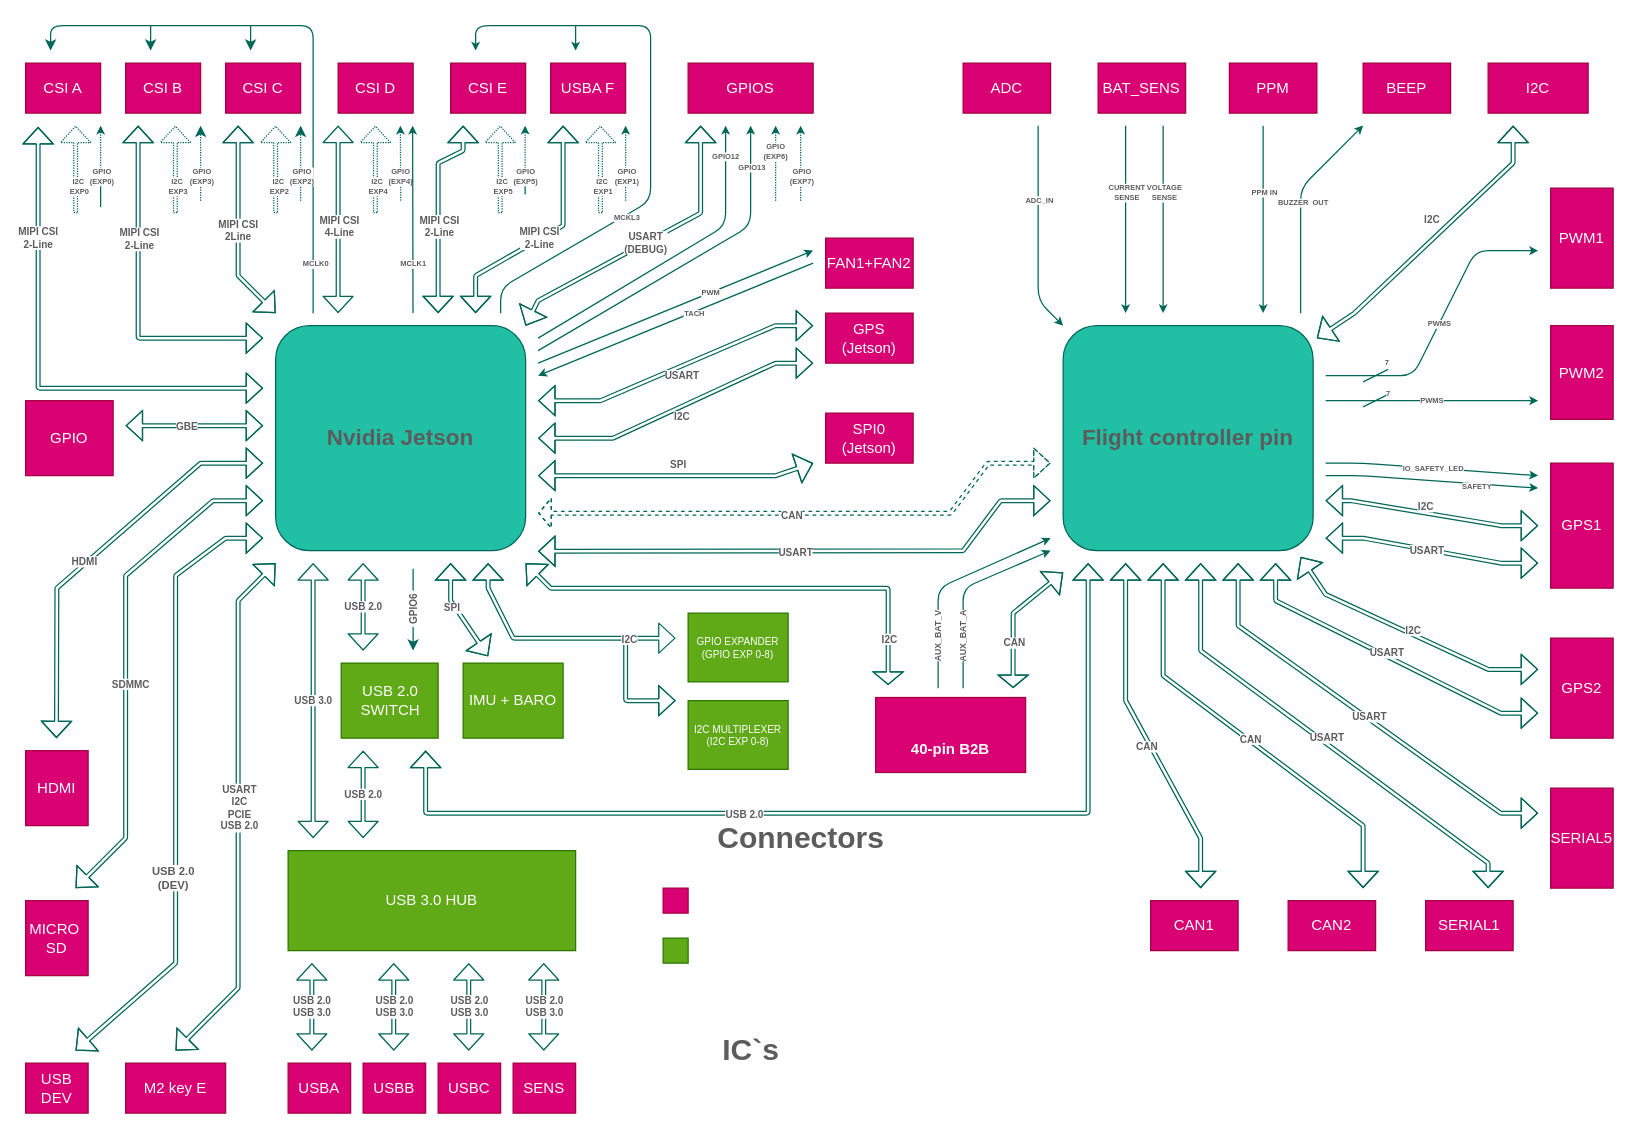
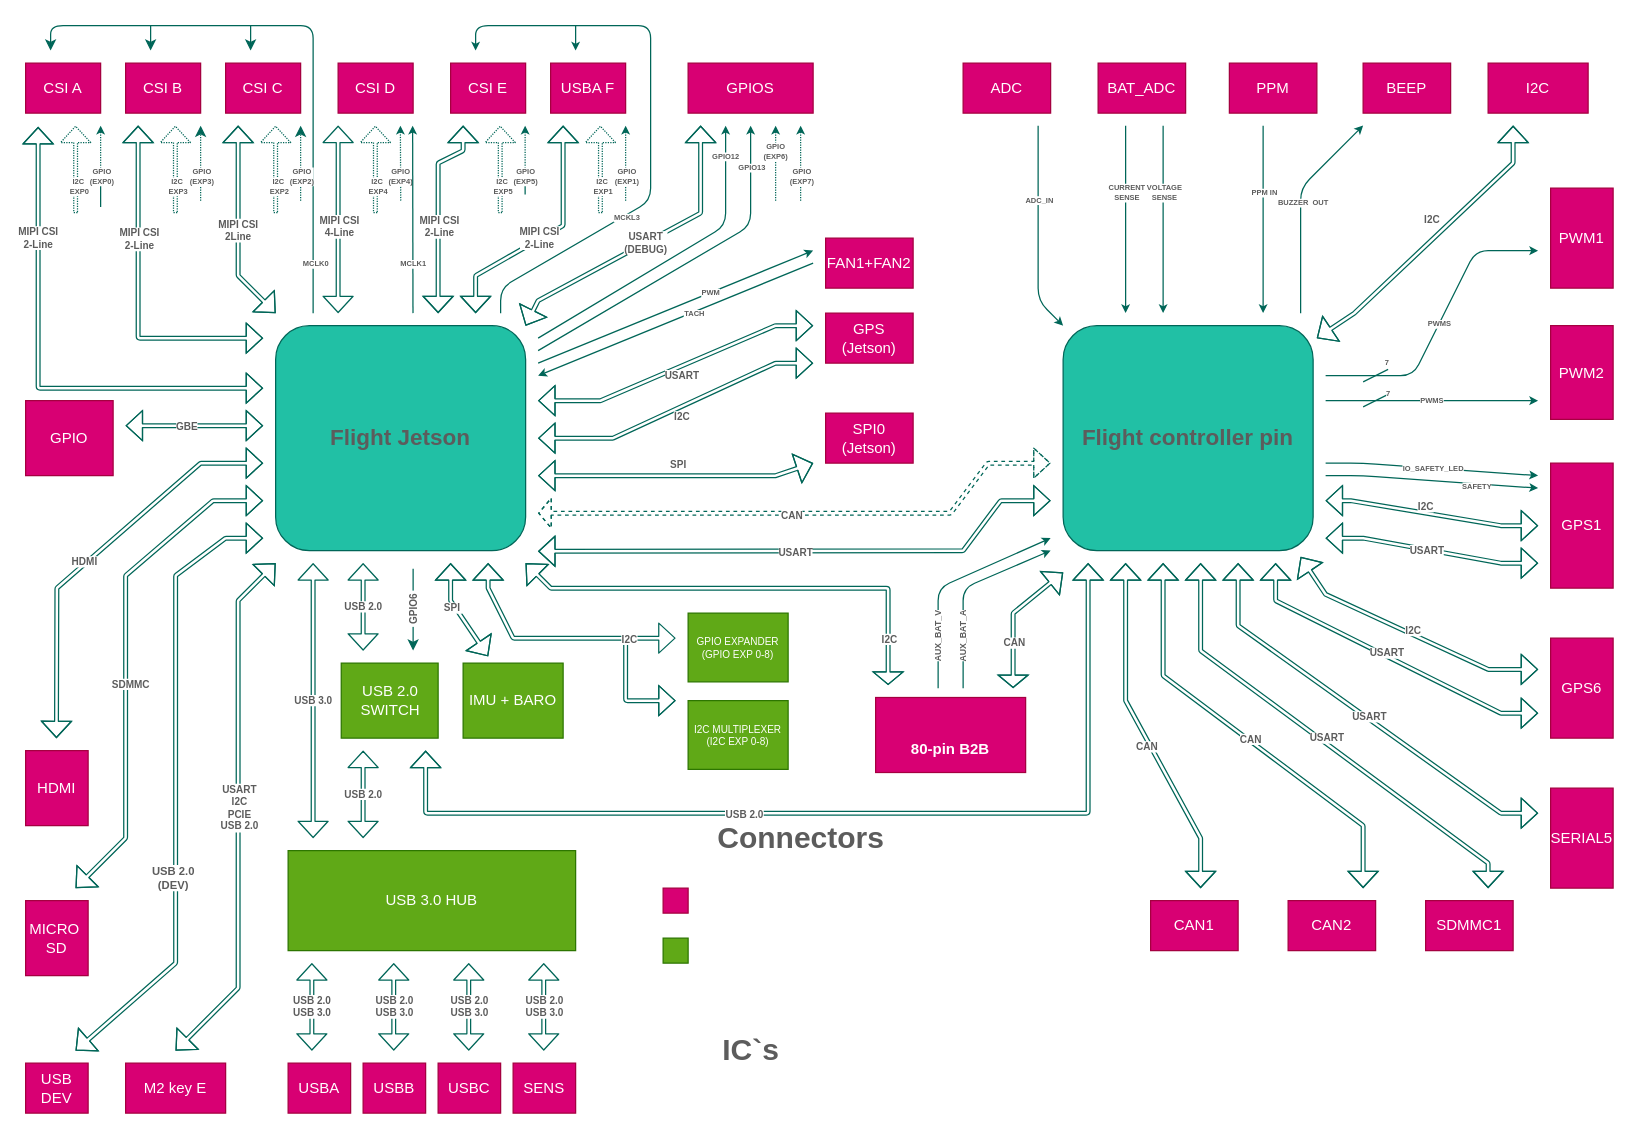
- <mxCell id="120" value="BAT_SENS" style="rounded=0;whiteSpace=wrap;html=1;sketch=0;fontSize=12;fontColor=#ffffff;strokeColor=#A50040;fillColor=#d80073;" parent="1" vertex="1"><mxGeometry x="878" y="50" width="70" height="40" as="geometry" /></mxCell>
+ <mxCell id="120" value="BAT_ADC" style="rounded=0;whiteSpace=wrap;html=1;sketch=0;fontSize=12;fontColor=#ffffff;strokeColor=#A50040;fillColor=#d80073;" parent="1" vertex="1"><mxGeometry x="878" y="50" width="70" height="40" as="geometry" /></mxCell>
- <mxCell id="2" value="&lt;font style=&quot;font-size: 18px&quot;&gt;&lt;b&gt;Nvidia Jetson&lt;/b&gt;&lt;/font&gt;" style="rounded=1;whiteSpace=wrap;html=1;fillColor=#21C0A5;strokeColor=#006658;fontColor=#5C5C5C;" parent="1" vertex="1"><mxGeometry x="220" y="260" width="200" height="180" as="geometry" /></mxCell>
+ <mxCell id="2" value="&lt;font style=&quot;font-size: 18px&quot;&gt;&lt;b&gt;Flight Jetson&lt;/b&gt;&lt;/font&gt;" style="rounded=1;whiteSpace=wrap;html=1;fillColor=#21C0A5;strokeColor=#006658;fontColor=#5C5C5C;" parent="1" vertex="1"><mxGeometry x="220" y="260" width="200" height="180" as="geometry" /></mxCell>
- <mxCell id="123" value="GPS2" style="rounded=0;whiteSpace=wrap;html=1;sketch=0;fontSize=12;fontColor=#ffffff;strokeColor=#A50040;fillColor=#d80073;" parent="1" vertex="1"><mxGeometry x="1240" y="510" width="50" height="80" as="geometry" /></mxCell>
+ <mxCell id="123" value="GPS6" style="rounded=0;whiteSpace=wrap;html=1;sketch=0;fontSize=12;fontColor=#ffffff;strokeColor=#A50040;fillColor=#d80073;" parent="1" vertex="1"><mxGeometry x="1240" y="510" width="50" height="80" as="geometry" /></mxCell>
- <mxCell id="171" value="&lt;span style=&quot;font-size: 12px&quot;&gt;&lt;b&gt;40-pin B2B&lt;/b&gt;&lt;/span&gt;" style="rounded=0;whiteSpace=wrap;html=1;sketch=0;fontSize=43;fontColor=#ffffff;strokeColor=#A50040;fillColor=#d80073;align=center;" parent="1" vertex="1"><mxGeometry x="700" y="557.5" width="120" height="60" as="geometry" /></mxCell>
+ <mxCell id="171" value="&lt;span style=&quot;font-size: 12px&quot;&gt;&lt;b&gt;80-pin B2B&lt;/b&gt;&lt;/span&gt;" style="rounded=0;whiteSpace=wrap;html=1;sketch=0;fontSize=43;fontColor=#ffffff;strokeColor=#A50040;fillColor=#d80073;align=center;" parent="1" vertex="1"><mxGeometry x="700" y="557.5" width="120" height="60" as="geometry" /></mxCell>
- <mxCell id="126" value="SERIAL1" style="rounded=0;whiteSpace=wrap;html=1;sketch=0;fontSize=12;fontColor=#ffffff;strokeColor=#A50040;fillColor=#d80073;" parent="1" vertex="1"><mxGeometry x="1140" y="720" width="70" height="40" as="geometry" /></mxCell>
+ <mxCell id="126" value="SDMMC1" style="rounded=0;whiteSpace=wrap;html=1;sketch=0;fontSize=12;fontColor=#ffffff;strokeColor=#A50040;fillColor=#d80073;" parent="1" vertex="1"><mxGeometry x="1140" y="720" width="70" height="40" as="geometry" /></mxCell>
